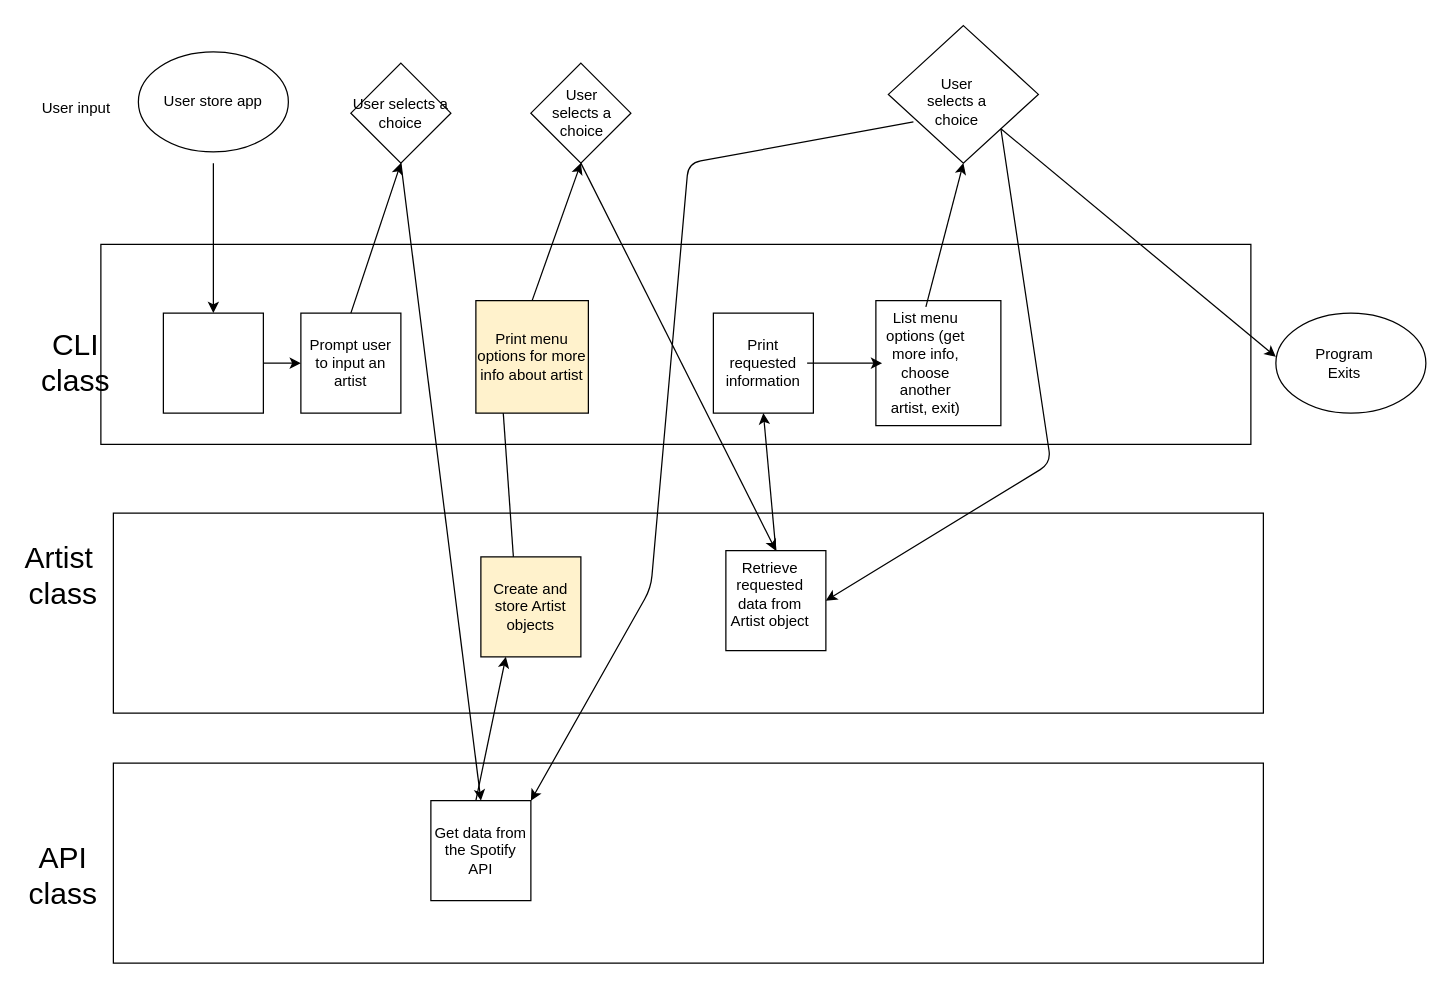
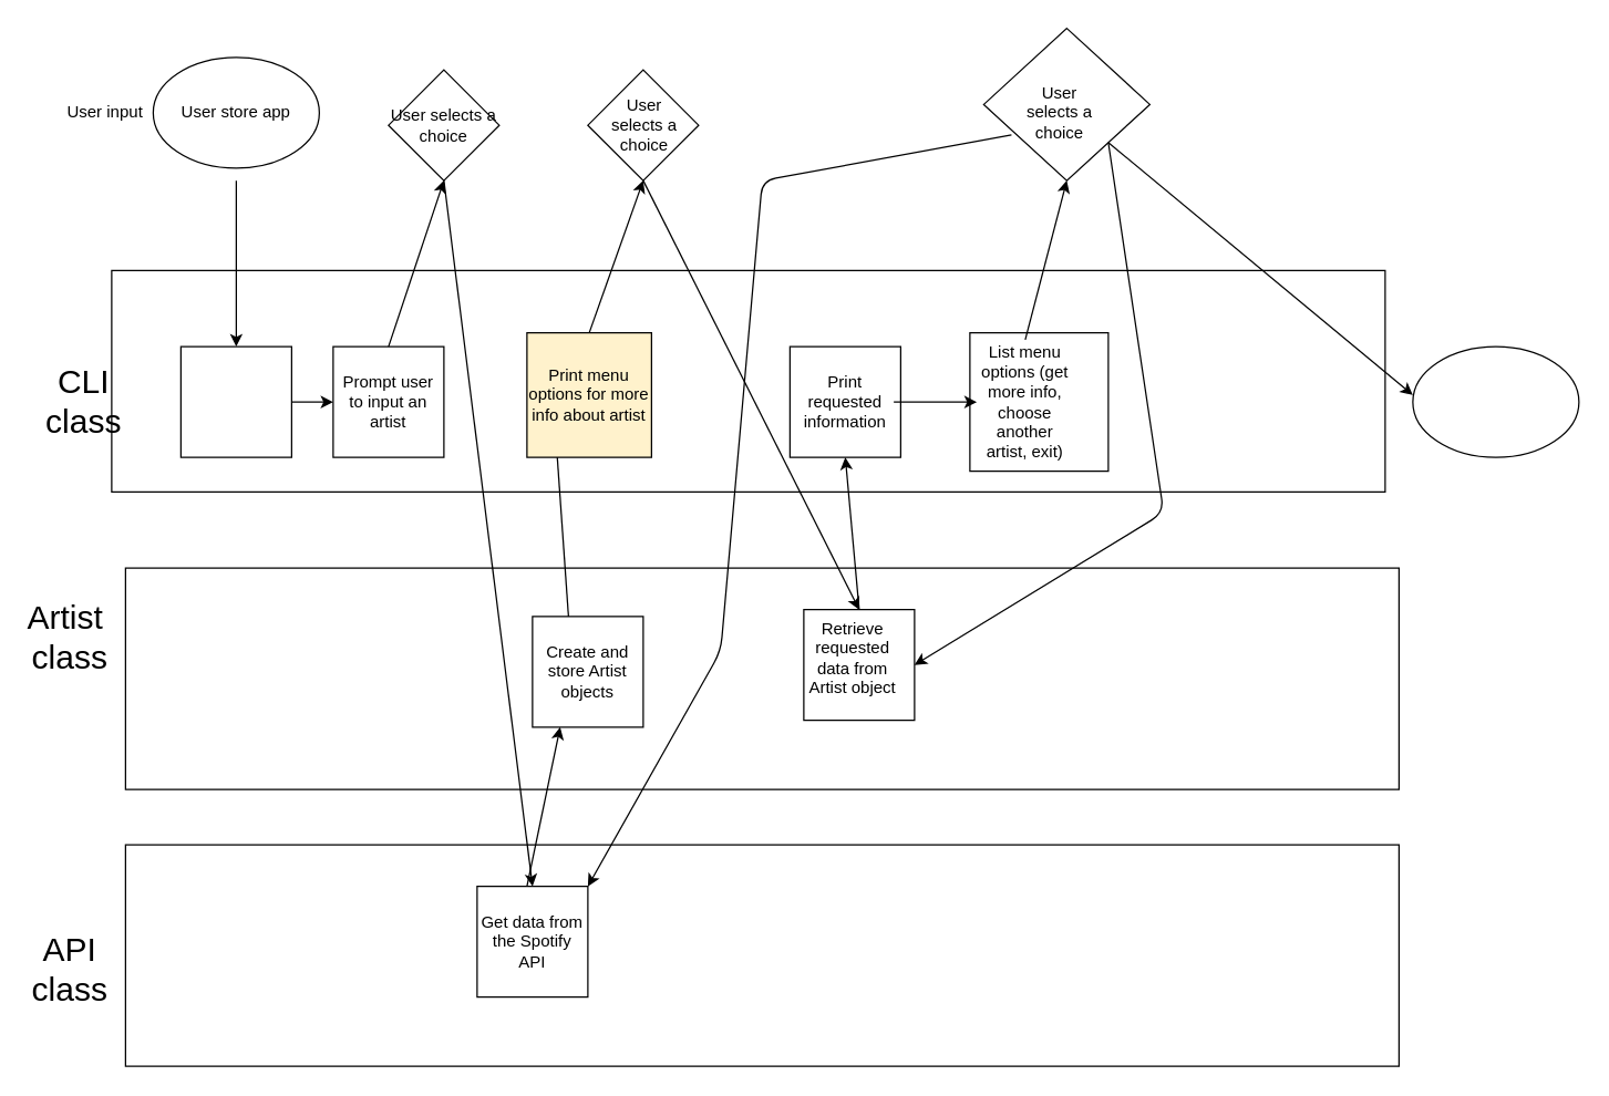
- <mxCell id="35" value="User input" style="text;html=1;align=center;verticalAlign=middle;resizable=0;points=[];autosize=1;fontSize=12;" vertex="1" parent="1"><mxGeometry x="25" y="76" width="70" height="20" as="geometry" /></mxCell>
+ <mxCell id="35" value="User input" style="text;html=1;align=center;verticalAlign=middle;resizable=0;points=[];autosize=1;fontSize=12;" vertex="1" parent="1"><mxGeometry x="40" y="71" width="70" height="20" as="geometry" /></mxCell>
- <mxCell id="39" value="Program Exits" style="text;html=1;strokeColor=none;fillColor=none;align=center;verticalAlign=middle;whiteSpace=wrap;rounded=0;fontSize=12;" vertex="1" parent="1"><mxGeometry x="1040" y="270" width="70" height="40" as="geometry" /></mxCell>
- <mxCell id="16" value="Create and store Artist objects" style="whiteSpace=wrap;html=1;aspect=fixed;fontSize=12;fillColor=#fff2cc;" vertex="1" parent="1"><mxGeometry x="384" y="445" width="80" height="80" as="geometry" /></mxCell>
+ <mxCell id="16" value="Create and store Artist objects" style="whiteSpace=wrap;html=1;aspect=fixed;fontSize=12;" vertex="1" parent="1"><mxGeometry x="384" y="445" width="80" height="80" as="geometry" /></mxCell>
